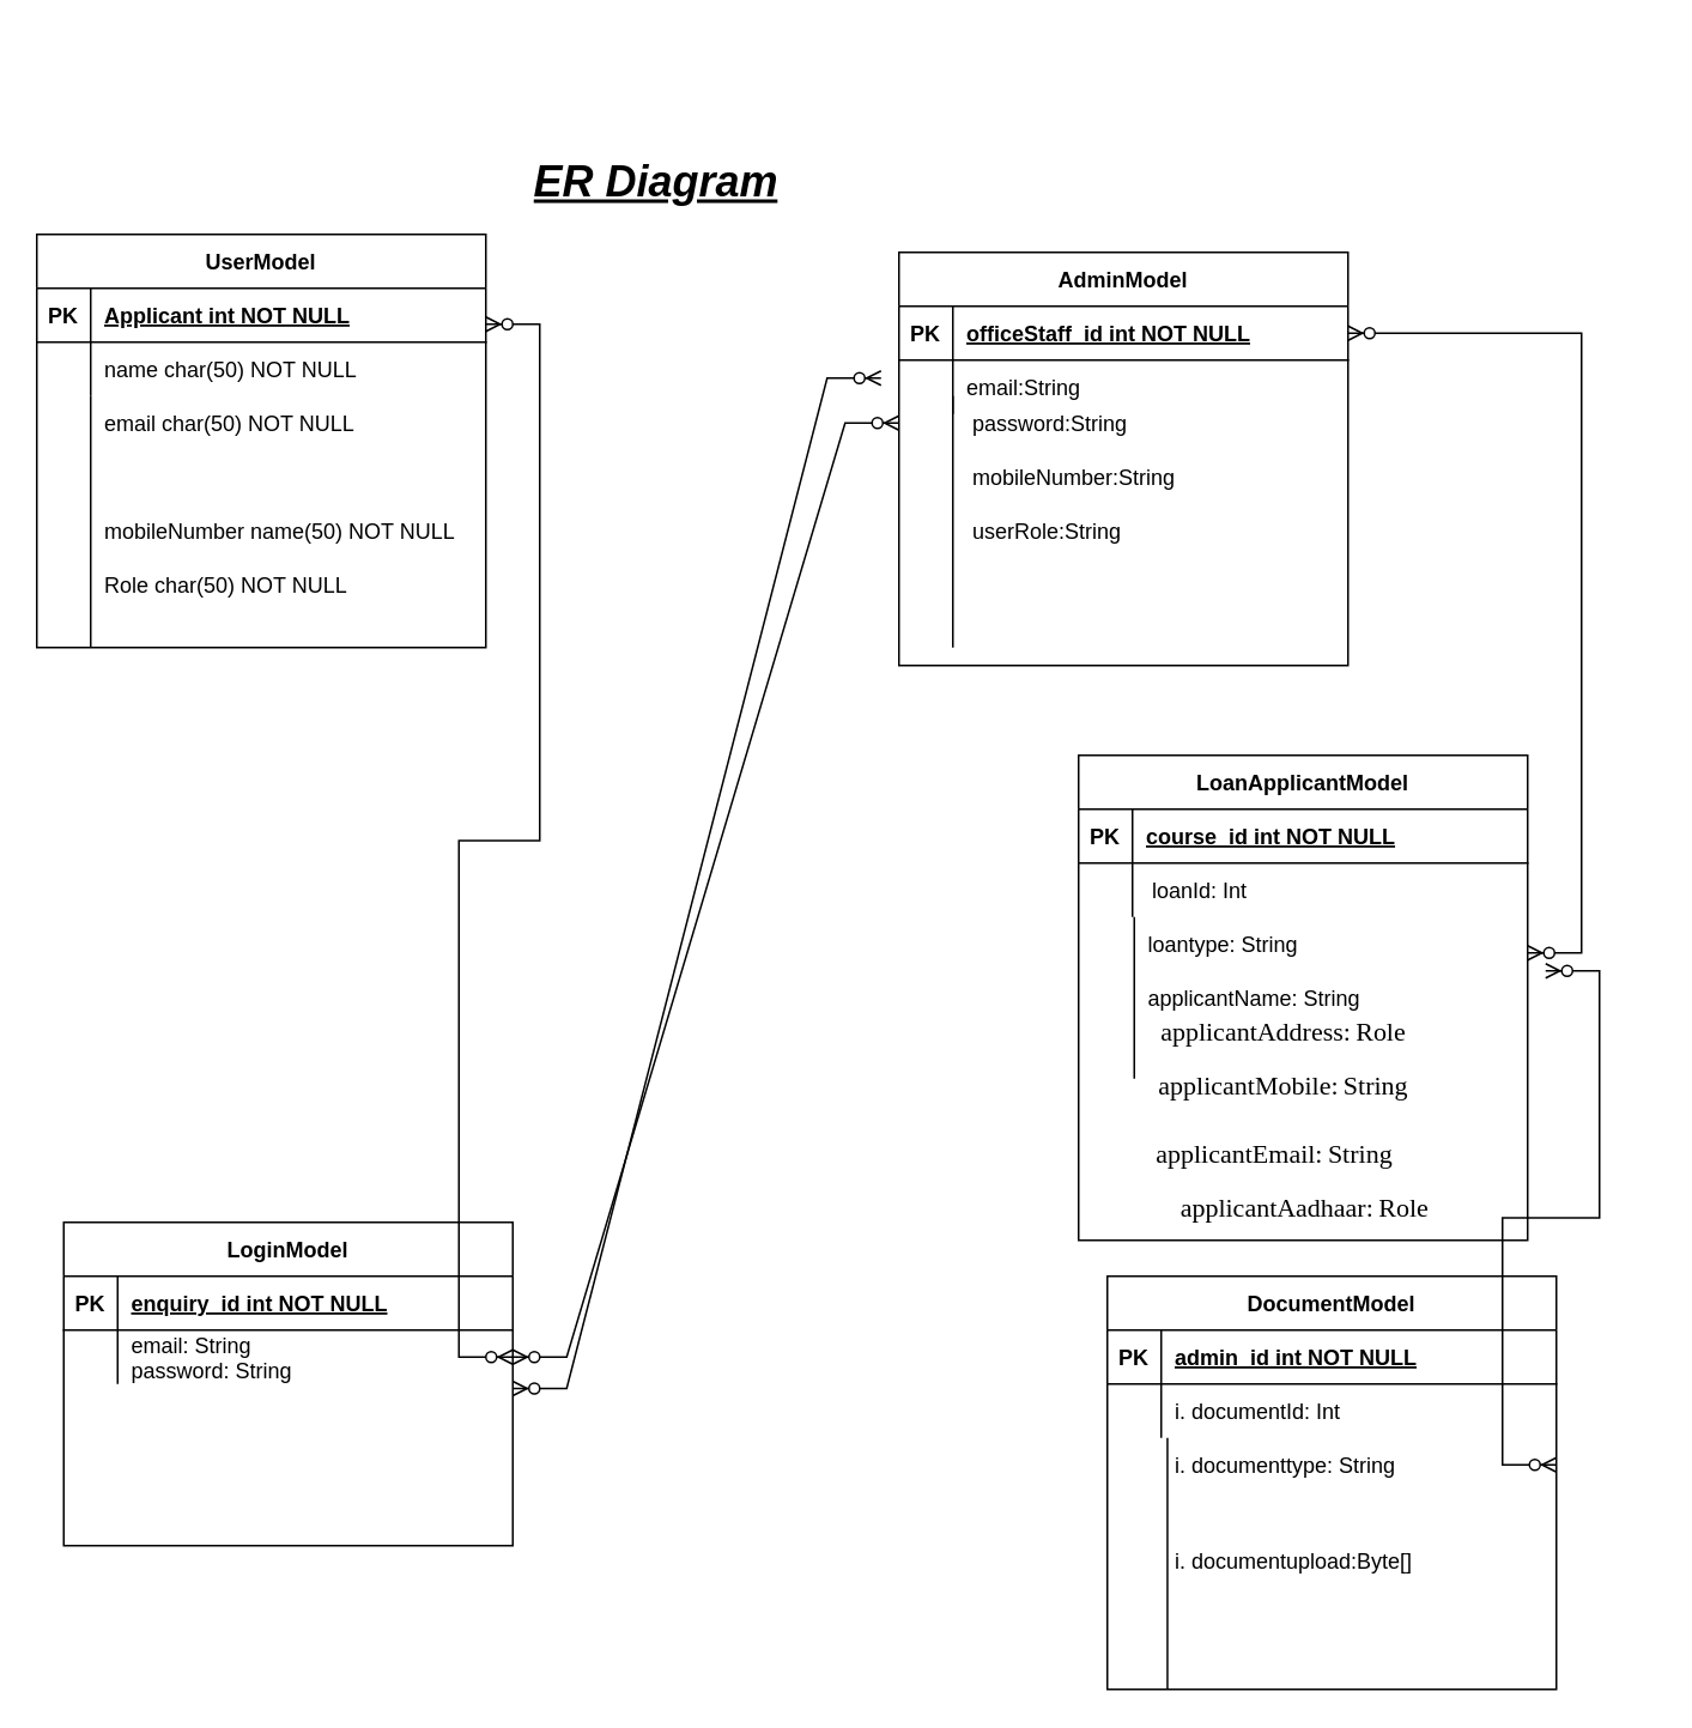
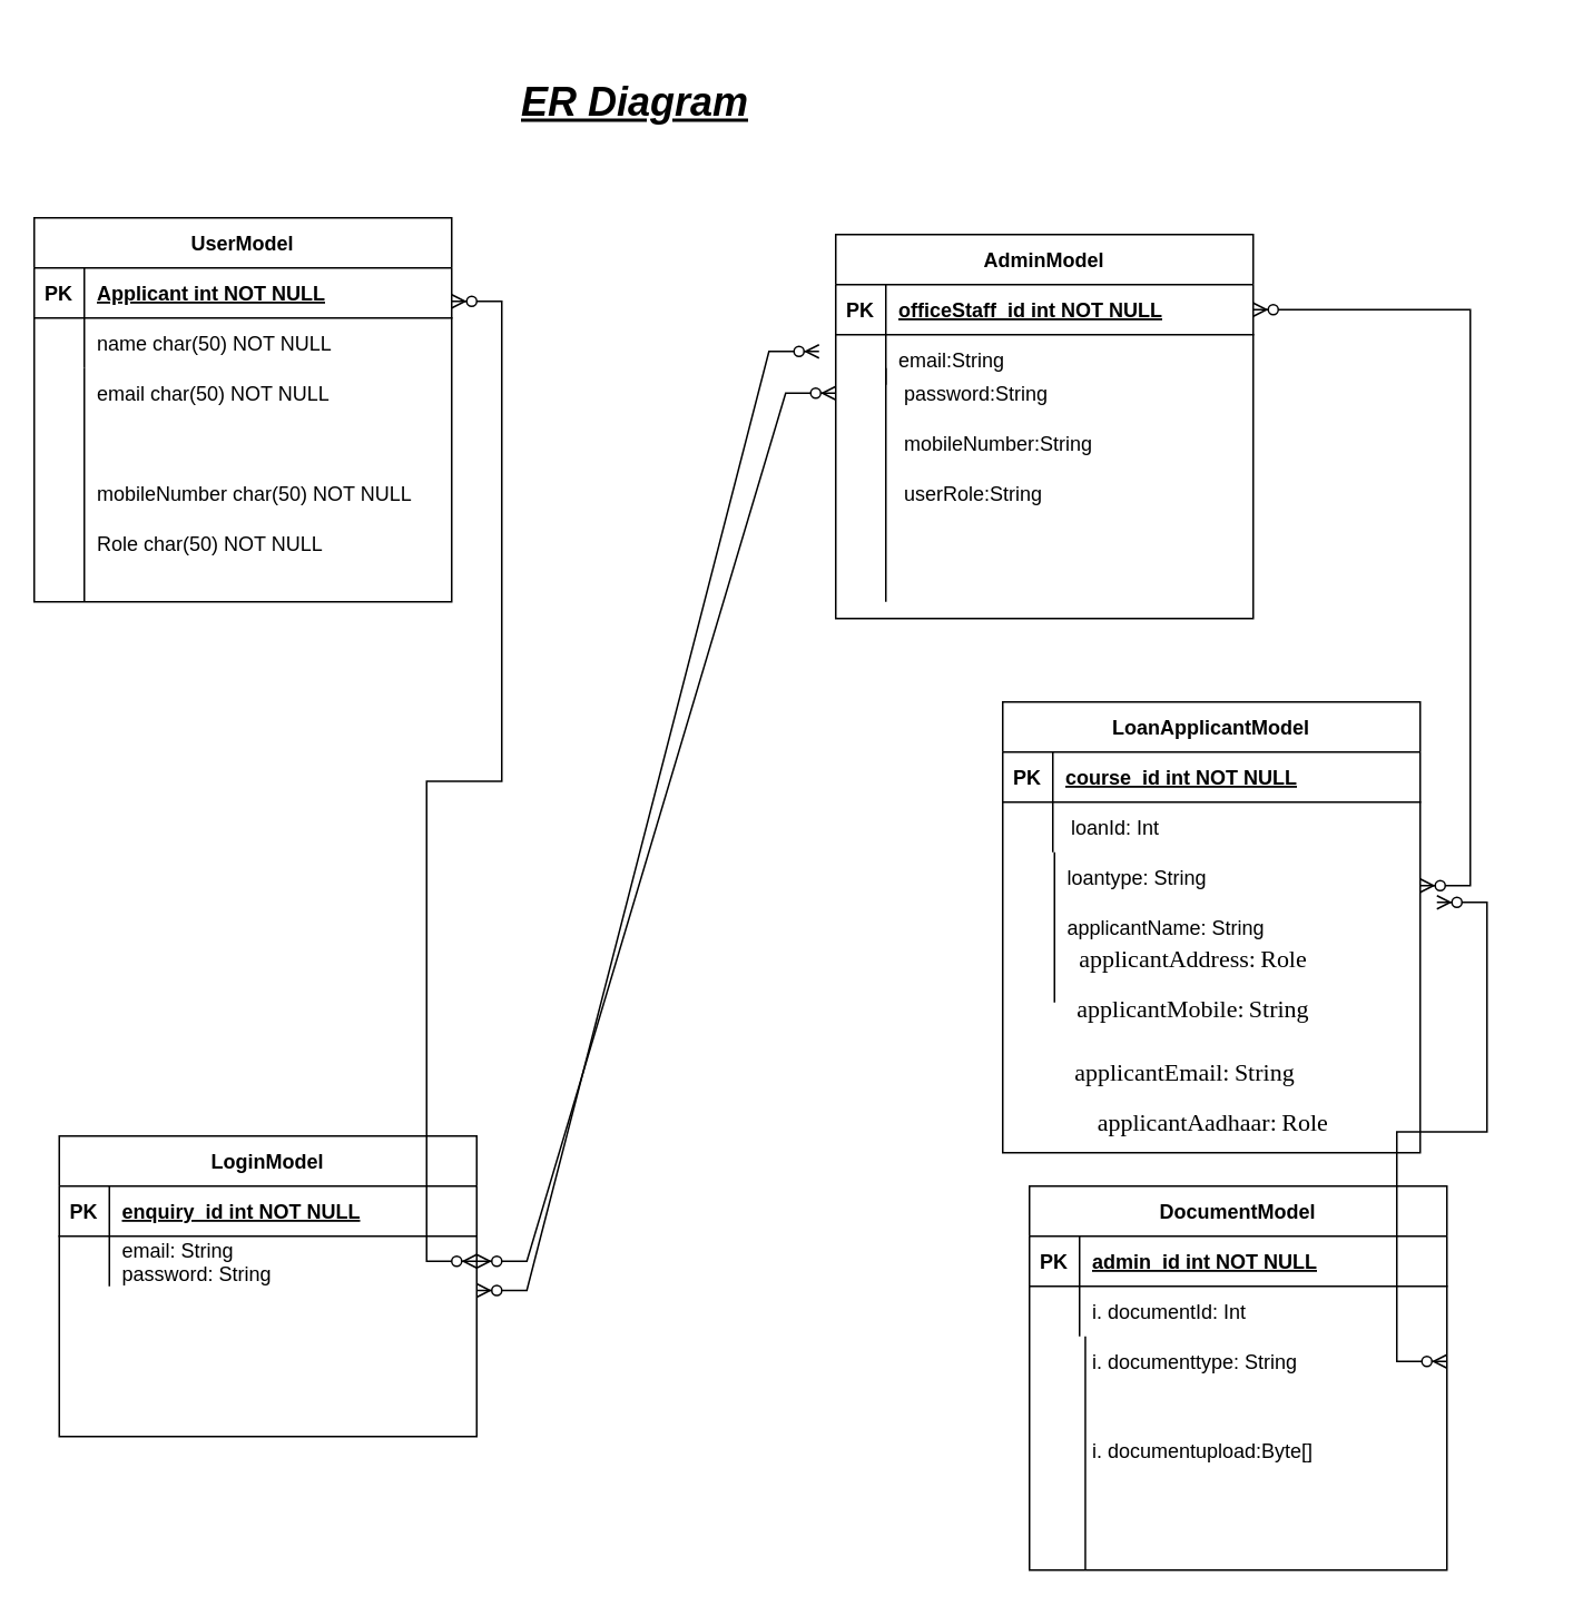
- <mxCell id="75" value="&lt;font style=&quot;font-size: 24px;&quot;&gt;&lt;i&gt;&lt;b&gt;&lt;u&gt;ER Diagram&lt;/u&gt;&lt;/b&gt;&lt;/i&gt;&lt;/font&gt;" style="text;html=1;whiteSpace=wrap;overflow=hidden;rounded=0;" parent="1" vertex="1"><mxGeometry x="295" y="80" width="180" height="120" as="geometry" /></mxCell>
+ <mxCell id="75" value="&lt;font style=&quot;font-size: 24px;&quot;&gt;&lt;i&gt;&lt;b&gt;&lt;u&gt;ER Diagram&lt;/u&gt;&lt;/b&gt;&lt;/i&gt;&lt;/font&gt;" style="text;html=1;whiteSpace=wrap;overflow=hidden;rounded=0;" parent="1" vertex="1"><mxGeometry x="310" y="40" width="180" height="120" as="geometry" /></mxCell>
- <mxCell id="16" value="mobileNumber name(50) NOT NULL" style="shape=partialRectangle;overflow=hidden;connectable=0;fillColor=none;top=0;left=0;bottom=0;right=0;align=left;spacingLeft=6;" parent="14" vertex="1"><mxGeometry x="30" width="220" height="30" as="geometry"><mxRectangle width="220" height="30" as="alternateBounds" /></mxGeometry></mxCell>
+ <mxCell id="16" value="mobileNumber char(50) NOT NULL" style="shape=partialRectangle;overflow=hidden;connectable=0;fillColor=none;top=0;left=0;bottom=0;right=0;align=left;spacingLeft=6;" parent="14" vertex="1"><mxGeometry x="30" width="220" height="30" as="geometry"><mxRectangle width="220" height="30" as="alternateBounds" /></mxGeometry></mxCell>
